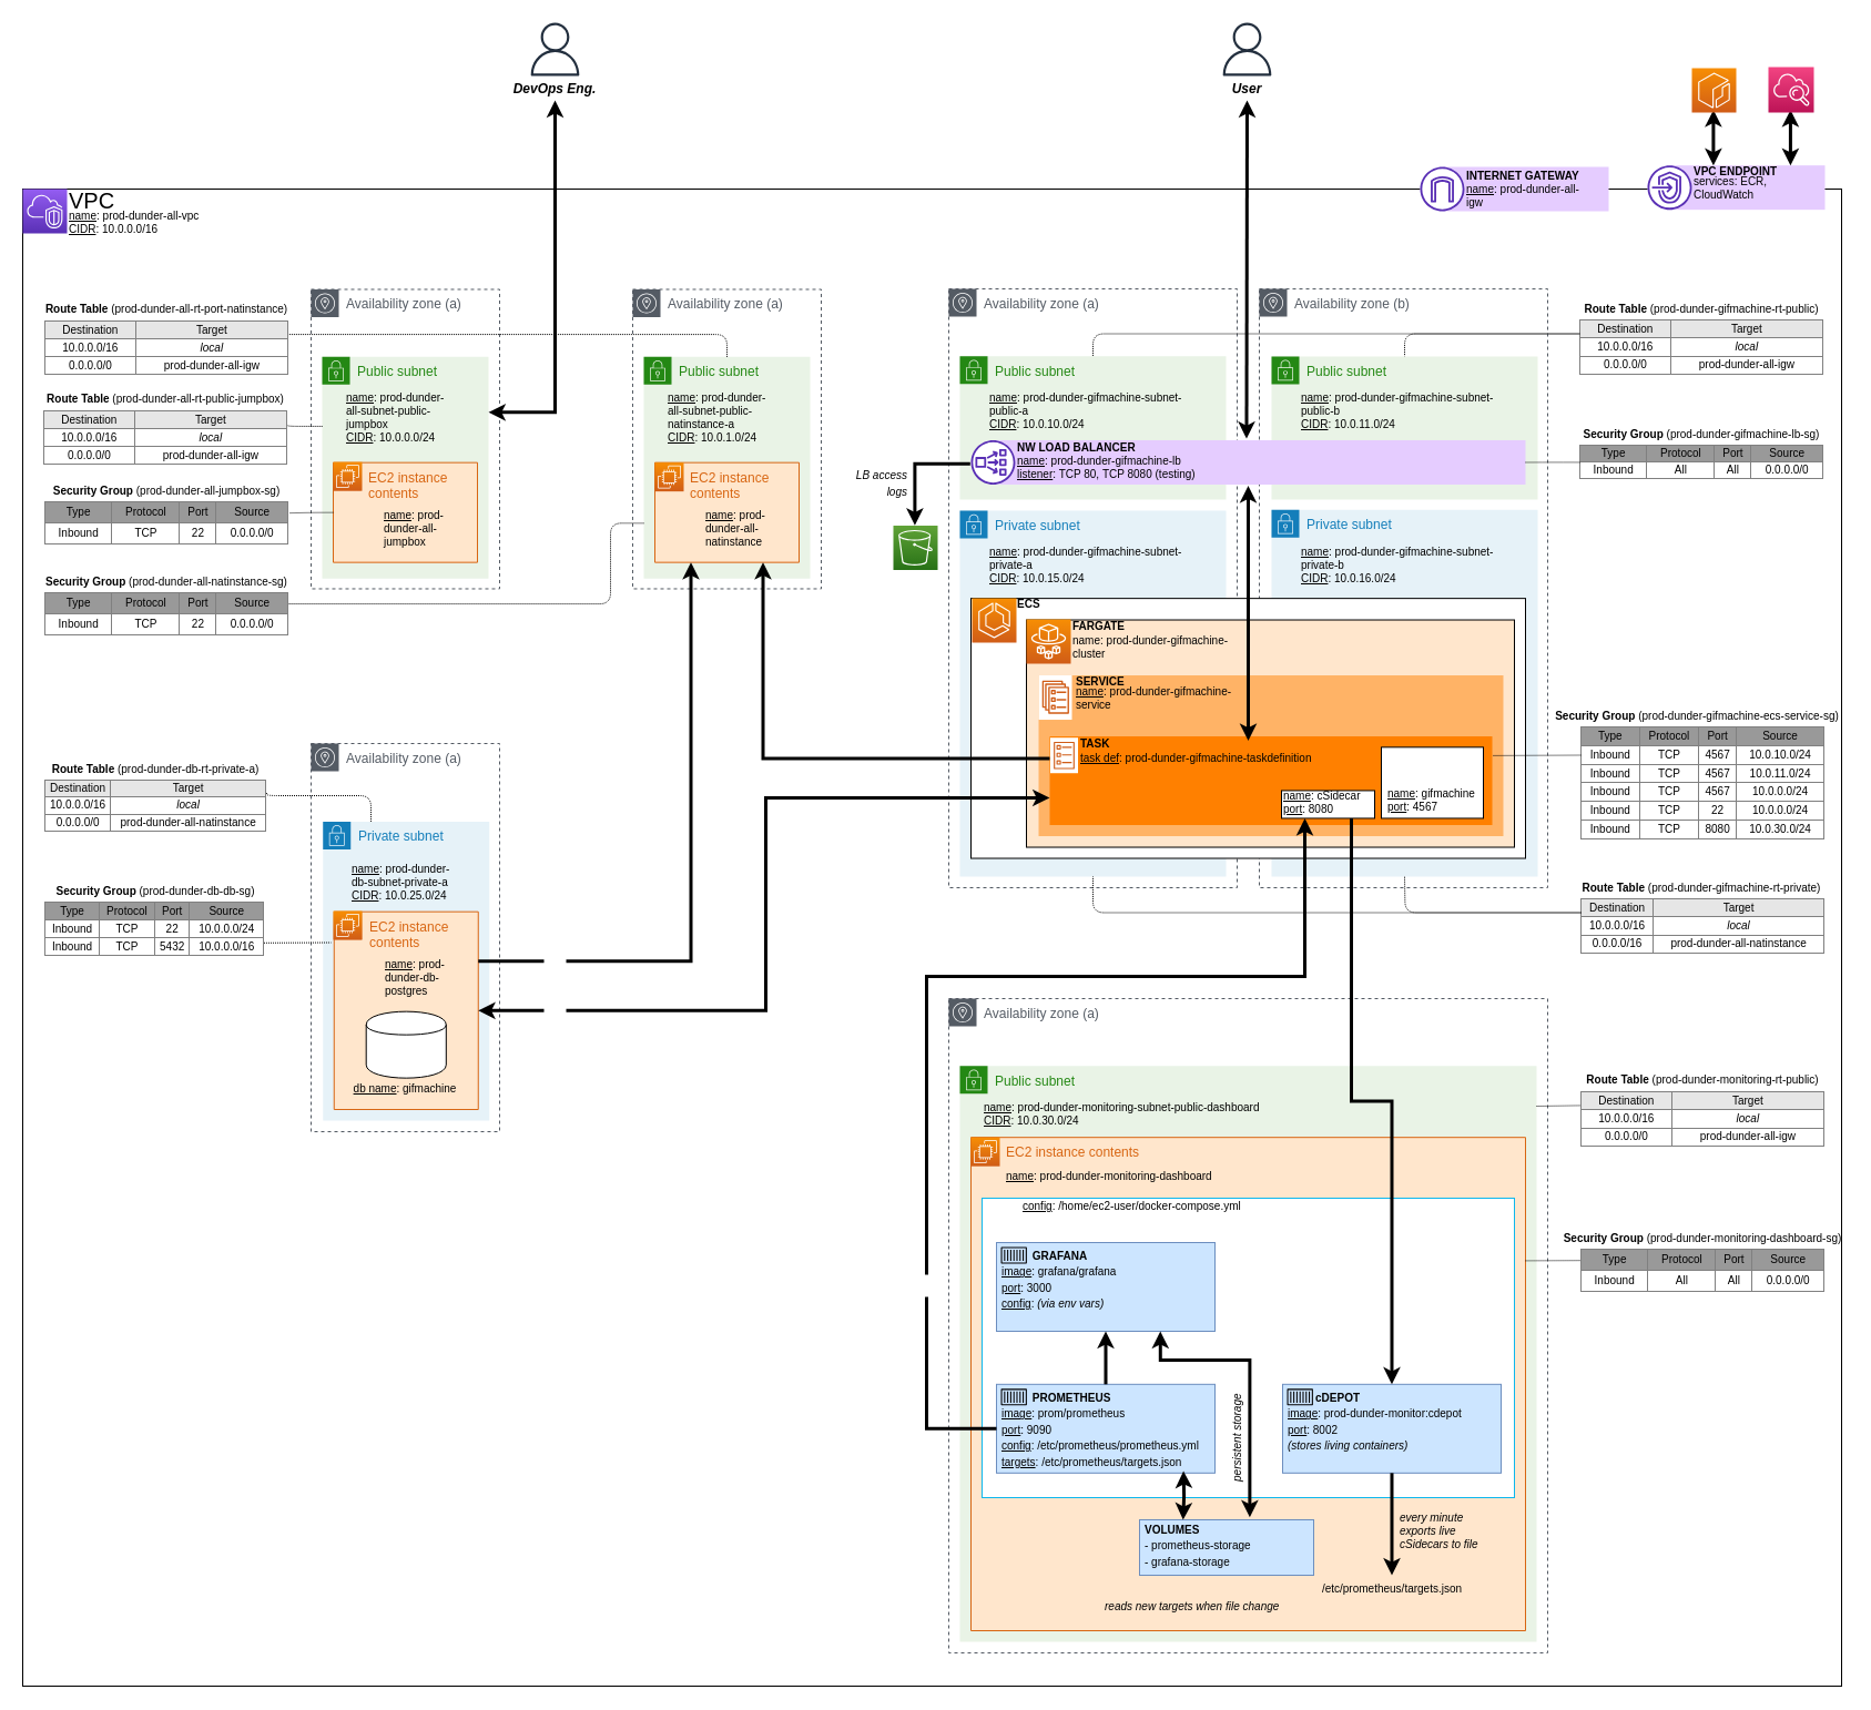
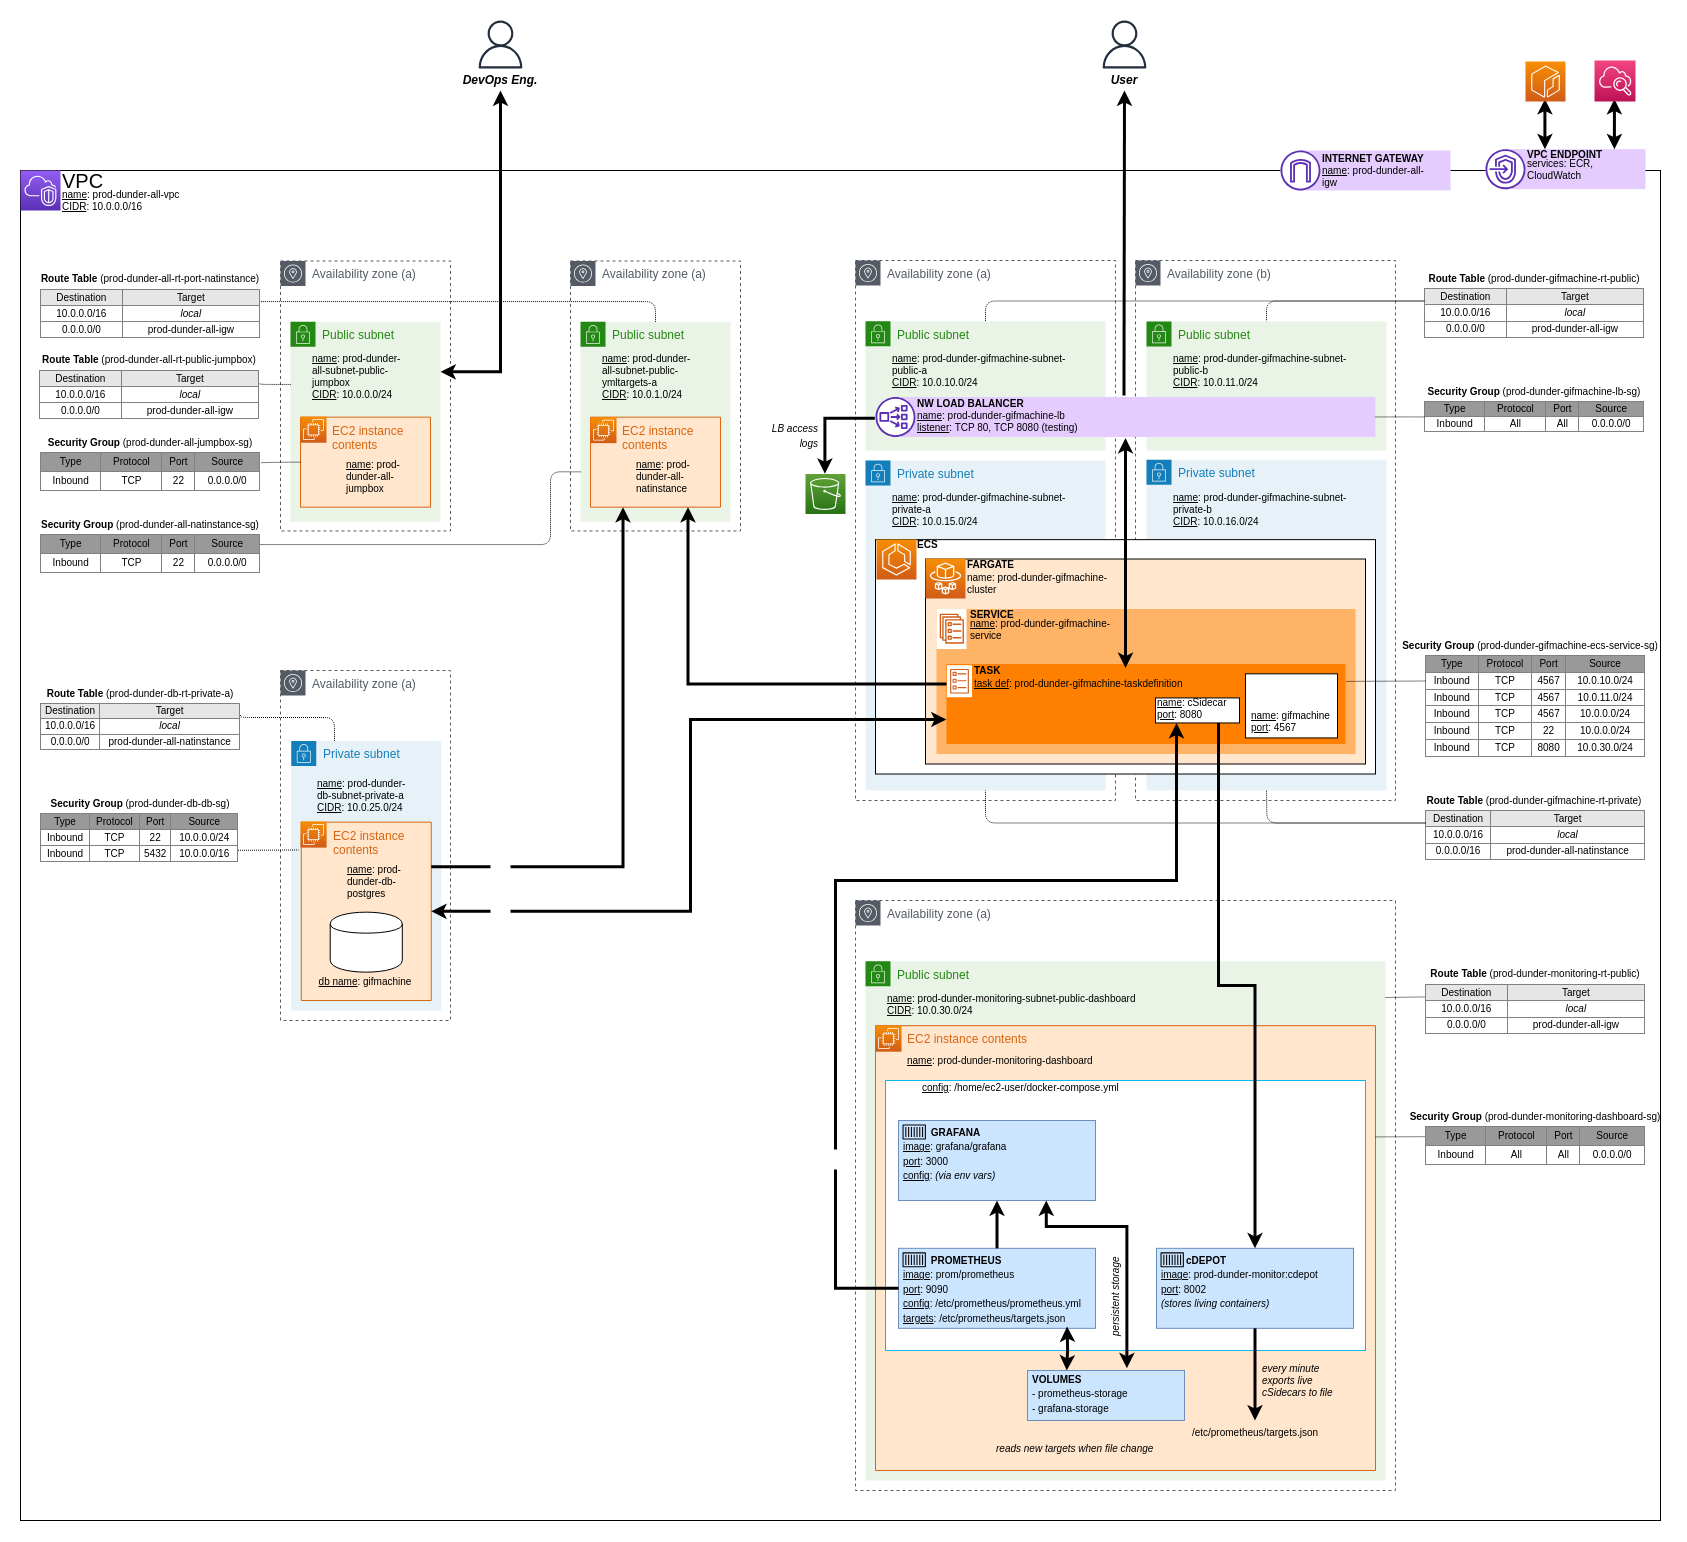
- <mxCell id="40" value="&lt;u&gt;name&lt;/u&gt;: prod-dunder-all-subnet-public-natinstance-a&lt;br&gt;&lt;u&gt;CIDR&lt;/u&gt;: 10.0.1.0/24" style="text;html=1;strokeColor=none;fillColor=none;align=left;verticalAlign=top;whiteSpace=wrap;rounded=0;fontSize=10;spacingTop=-5;" parent="2" vertex="1"><mxGeometry x="600" y="351.34" width="100" height="50" as="geometry" /></mxCell>
+ <mxCell id="40" value="&lt;u&gt;name&lt;/u&gt;: prod-dunder-all-subnet-public-ymltargets-a&lt;br&gt;&lt;u&gt;CIDR&lt;/u&gt;: 10.0.1.0/24" style="text;html=1;strokeColor=none;fillColor=none;align=left;verticalAlign=top;whiteSpace=wrap;rounded=0;fontSize=10;spacingTop=-5;" parent="2" vertex="1"><mxGeometry x="600" y="351.34" width="100" height="50" as="geometry" /></mxCell>
- <mxCell id="128" value="" style="rounded=0;orthogonalLoop=1;jettySize=auto;html=1;fontSize=12;entryX=0.476;entryY=-0.035;entryDx=0;entryDy=0;strokeWidth=3;startArrow=classic;startFill=1;exitX=0.5;exitY=1;exitDx=0;exitDy=0;entryPerimeter=0;" parent="73" source="127" target="110" edge="1"><mxGeometry relative="1" as="geometry"><mxPoint x="1122.672" y="110.6" as="sourcePoint" /><mxPoint x="1123.15" y="150" as="targetPoint" /></mxGeometry></mxCell>
+ <mxCell id="128" value="" style="rounded=0;orthogonalLoop=1;jettySize=auto;html=1;fontSize=12;entryX=0.476;entryY=-0.035;entryDx=0;entryDy=0;strokeWidth=3;startArrow=classic;startFill=1;exitX=0.5;exitY=1;exitDx=0;exitDy=0;entryPerimeter=0;endArrow=none;" parent="73" source="127" target="110" edge="1"><mxGeometry relative="1" as="geometry"><mxPoint x="1122.672" y="110.6" as="sourcePoint" /><mxPoint x="1123.15" y="150" as="targetPoint" /></mxGeometry></mxCell>
- <mxCell id="118" value="&lt;p style=&quot;line-height: 120%&quot;&gt;&lt;u&gt;name&lt;/u&gt;: cSidecar&lt;br&gt;&lt;u&gt;port&lt;/u&gt;: 8080&lt;/p&gt;" style="rounded=0;whiteSpace=wrap;html=1;fontSize=10;align=left;spacingTop=-3;verticalAlign=middle;" parent="73" vertex="1"><mxGeometry x="1155" y="712.44" width="84" height="25" as="geometry" /></mxCell>
+ <mxCell id="118" value="&lt;p style=&quot;line-height: 120%&quot;&gt;&lt;u&gt;name&lt;/u&gt;: cSidecar&lt;br&gt;&lt;u&gt;port&lt;/u&gt;: 8080&lt;/p&gt;" style="rounded=0;whiteSpace=wrap;html=1;fontSize=10;align=left;spacingTop=-3;verticalAlign=middle;" parent="73" vertex="1"><mxGeometry x="1155" y="697.44" width="84" height="25" as="geometry" /></mxCell>
